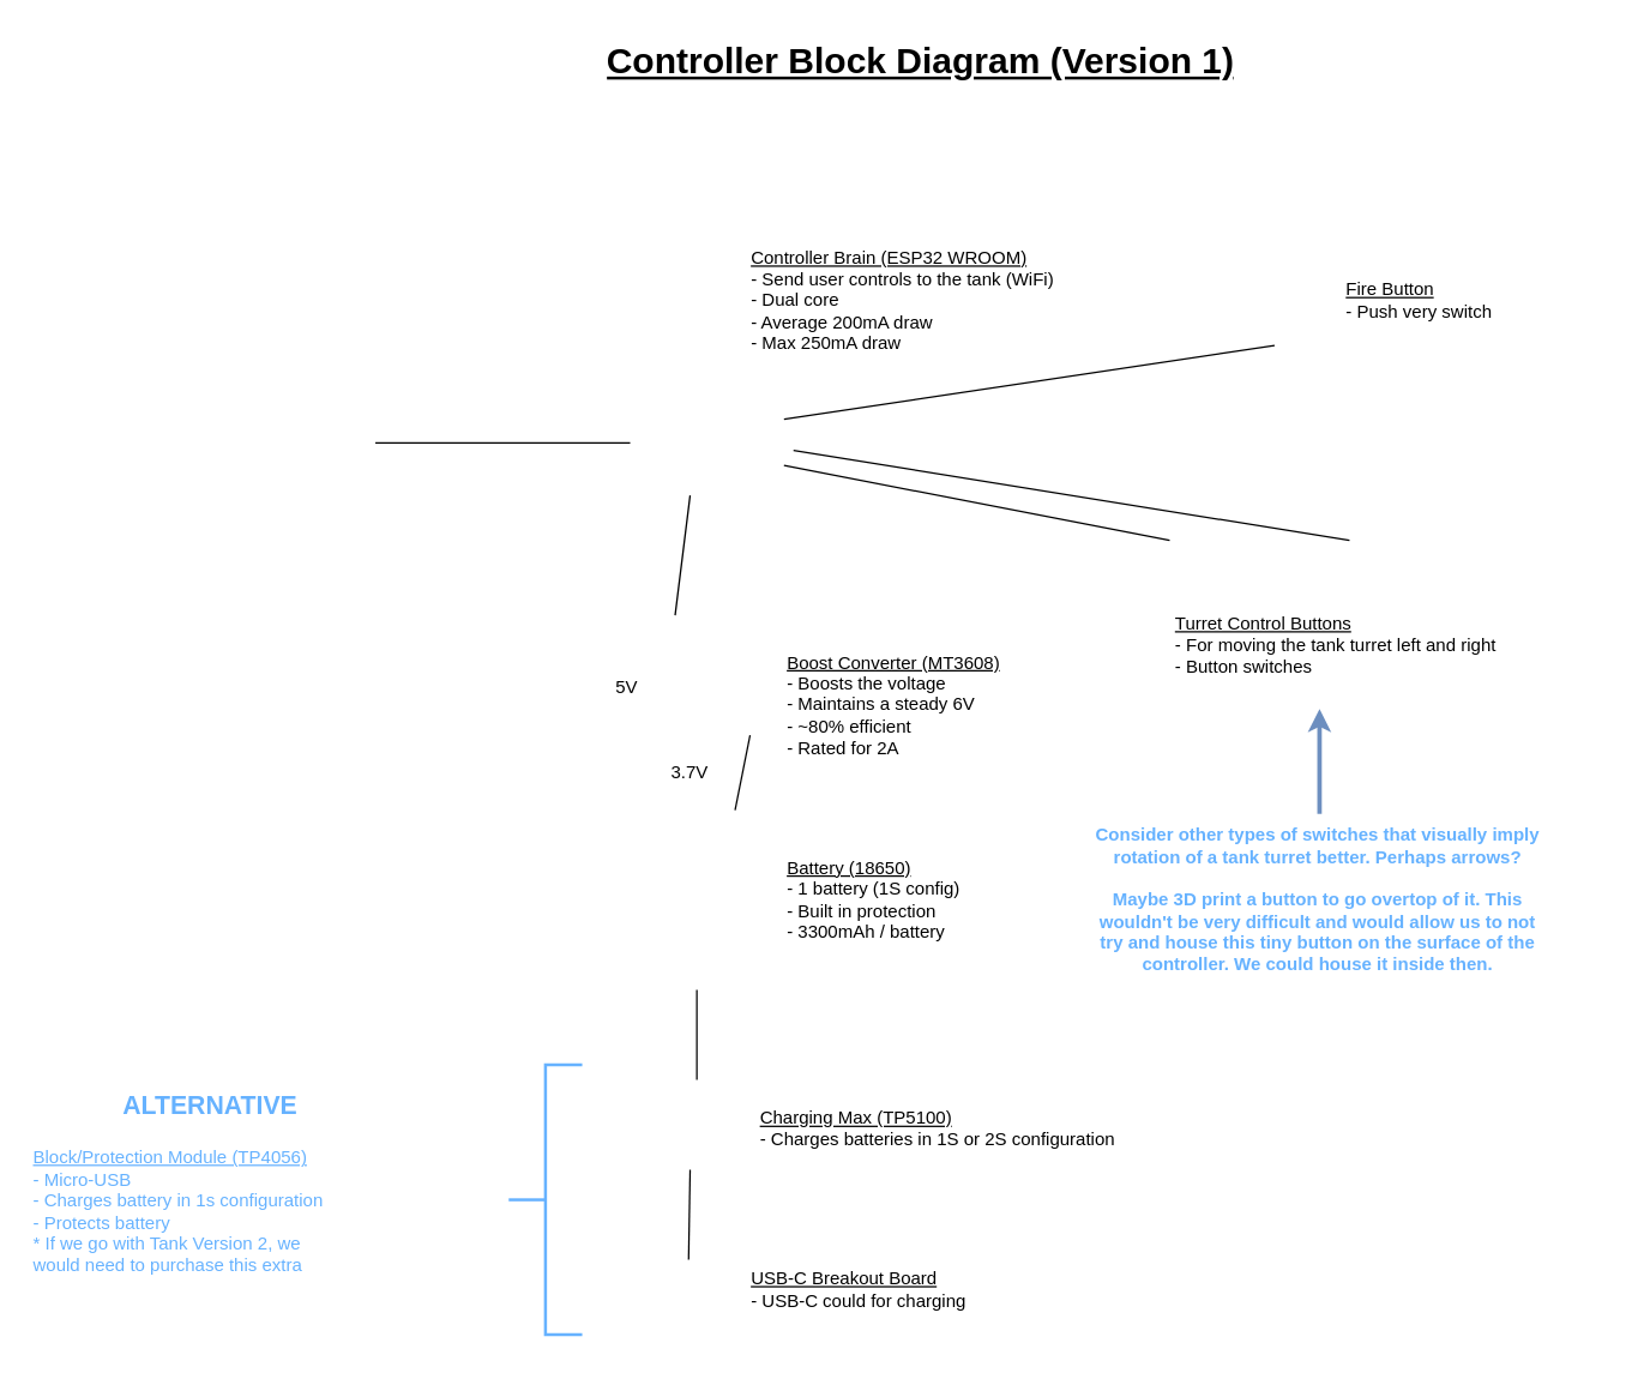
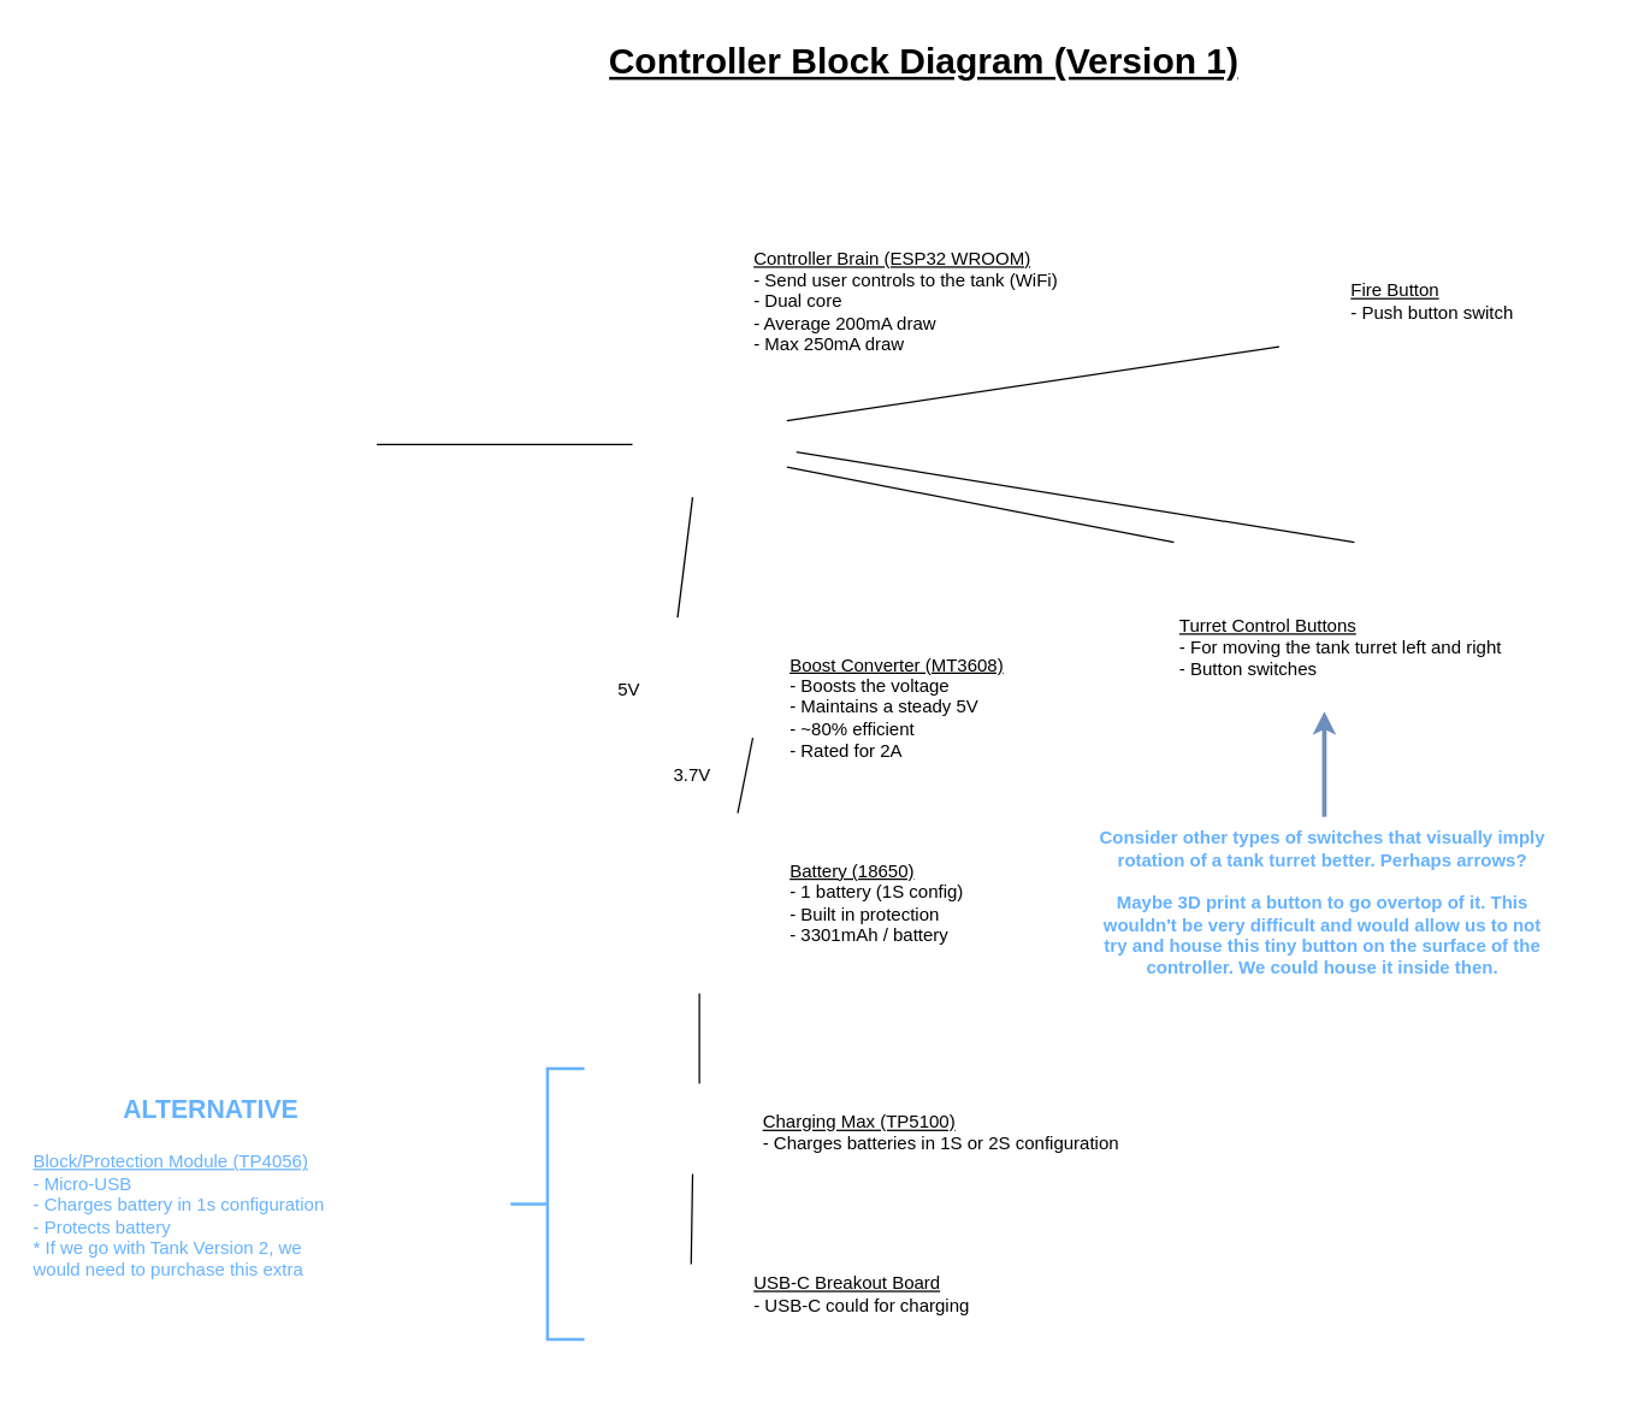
- <mxCell id="28" value="&lt;div style=&quot;&quot;&gt;&lt;u&gt;Fire Button&lt;/u&gt;&lt;/div&gt;&lt;div style=&quot;&quot;&gt;- Push very switch&lt;/div&gt;" style="text;html=1;align=left;verticalAlign=middle;whiteSpace=wrap;rounded=0;" vertex="1" parent="1"><mxGeometry x="896" y="170" width="178.5" height="60" as="geometry" /></mxCell>
+ <mxCell id="28" value="&lt;div style=&quot;&quot;&gt;&lt;u&gt;Fire Button&lt;/u&gt;&lt;/div&gt;&lt;div style=&quot;&quot;&gt;- Push button switch&lt;/div&gt;" style="text;html=1;align=left;verticalAlign=middle;whiteSpace=wrap;rounded=0;" vertex="1" parent="1"><mxGeometry x="896" y="170" width="178.5" height="60" as="geometry" /></mxCell>
- <mxCell id="8" value="&lt;div style=&quot;&quot;&gt;&lt;span style=&quot;background-color: transparent; color: light-dark(rgb(0, 0, 0), rgb(255, 255, 255));&quot;&gt;&lt;u&gt;Boost Converter (MT3608)&lt;/u&gt;&lt;/span&gt;&lt;/div&gt;&lt;div style=&quot;&quot;&gt;&lt;span style=&quot;background-color: transparent; color: light-dark(rgb(0, 0, 0), rgb(255, 255, 255));&quot;&gt;- Boosts the voltage&lt;/span&gt;&lt;/div&gt;&lt;div style=&quot;&quot;&gt;&lt;span style=&quot;background-color: transparent; color: light-dark(rgb(0, 0, 0), rgb(255, 255, 255));&quot;&gt;- Maintains a steady 6V&lt;/span&gt;&lt;/div&gt;&lt;div style=&quot;&quot;&gt;&lt;span style=&quot;background-color: transparent; color: light-dark(rgb(0, 0, 0), rgb(255, 255, 255));&quot;&gt;- ~80% efficient&lt;/span&gt;&lt;/div&gt;&lt;div style=&quot;&quot;&gt;&lt;span style=&quot;background-color: transparent; color: light-dark(rgb(0, 0, 0), rgb(255, 255, 255));&quot;&gt;- Rated for 2A&lt;/span&gt;&lt;/div&gt;" style="text;html=1;align=left;verticalAlign=middle;whiteSpace=wrap;rounded=0;" vertex="1" parent="1"><mxGeometry x="522.65" y="420" width="167" height="100" as="geometry" /></mxCell>
+ <mxCell id="8" value="&lt;div style=&quot;&quot;&gt;&lt;span style=&quot;background-color: transparent; color: light-dark(rgb(0, 0, 0), rgb(255, 255, 255));&quot;&gt;&lt;u&gt;Boost Converter (MT3608)&lt;/u&gt;&lt;/span&gt;&lt;/div&gt;&lt;div style=&quot;&quot;&gt;&lt;span style=&quot;background-color: transparent; color: light-dark(rgb(0, 0, 0), rgb(255, 255, 255));&quot;&gt;- Boosts the voltage&lt;/span&gt;&lt;/div&gt;&lt;div style=&quot;&quot;&gt;&lt;span style=&quot;background-color: transparent; color: light-dark(rgb(0, 0, 0), rgb(255, 255, 255));&quot;&gt;- Maintains a steady 5V&lt;/span&gt;&lt;/div&gt;&lt;div style=&quot;&quot;&gt;&lt;span style=&quot;background-color: transparent; color: light-dark(rgb(0, 0, 0), rgb(255, 255, 255));&quot;&gt;- ~80% efficient&lt;/span&gt;&lt;/div&gt;&lt;div style=&quot;&quot;&gt;&lt;span style=&quot;background-color: transparent; color: light-dark(rgb(0, 0, 0), rgb(255, 255, 255));&quot;&gt;- Rated for 2A&lt;/span&gt;&lt;/div&gt;" style="text;html=1;align=left;verticalAlign=middle;whiteSpace=wrap;rounded=0;" vertex="1" parent="1"><mxGeometry x="522.65" y="420" width="167" height="100" as="geometry" /></mxCell>
- <mxCell id="9" value="&lt;div style=&quot;&quot;&gt;&lt;u&gt;Battery (18650)&lt;/u&gt;&lt;/div&gt;&lt;div style=&quot;&quot;&gt;- 1 battery (1S config)&lt;/div&gt;&lt;div style=&quot;&quot;&gt;- Built in protection&lt;/div&gt;&lt;div style=&quot;&quot;&gt;- 3300mAh / battery&lt;/div&gt;" style="text;html=1;align=left;verticalAlign=middle;whiteSpace=wrap;rounded=0;connectable=0;" vertex="1" parent="1"><mxGeometry x="522.65" y="550" width="270" height="100" as="geometry" /></mxCell>
+ <mxCell id="9" value="&lt;div style=&quot;&quot;&gt;&lt;u&gt;Battery (18650)&lt;/u&gt;&lt;/div&gt;&lt;div style=&quot;&quot;&gt;- 1 battery (1S config)&lt;/div&gt;&lt;div style=&quot;&quot;&gt;- Built in protection&lt;/div&gt;&lt;div style=&quot;&quot;&gt;- 3301mAh / battery&lt;/div&gt;" style="text;html=1;align=left;verticalAlign=middle;whiteSpace=wrap;rounded=0;connectable=0;" vertex="1" parent="1"><mxGeometry x="522.65" y="550" width="270" height="100" as="geometry" /></mxCell>
